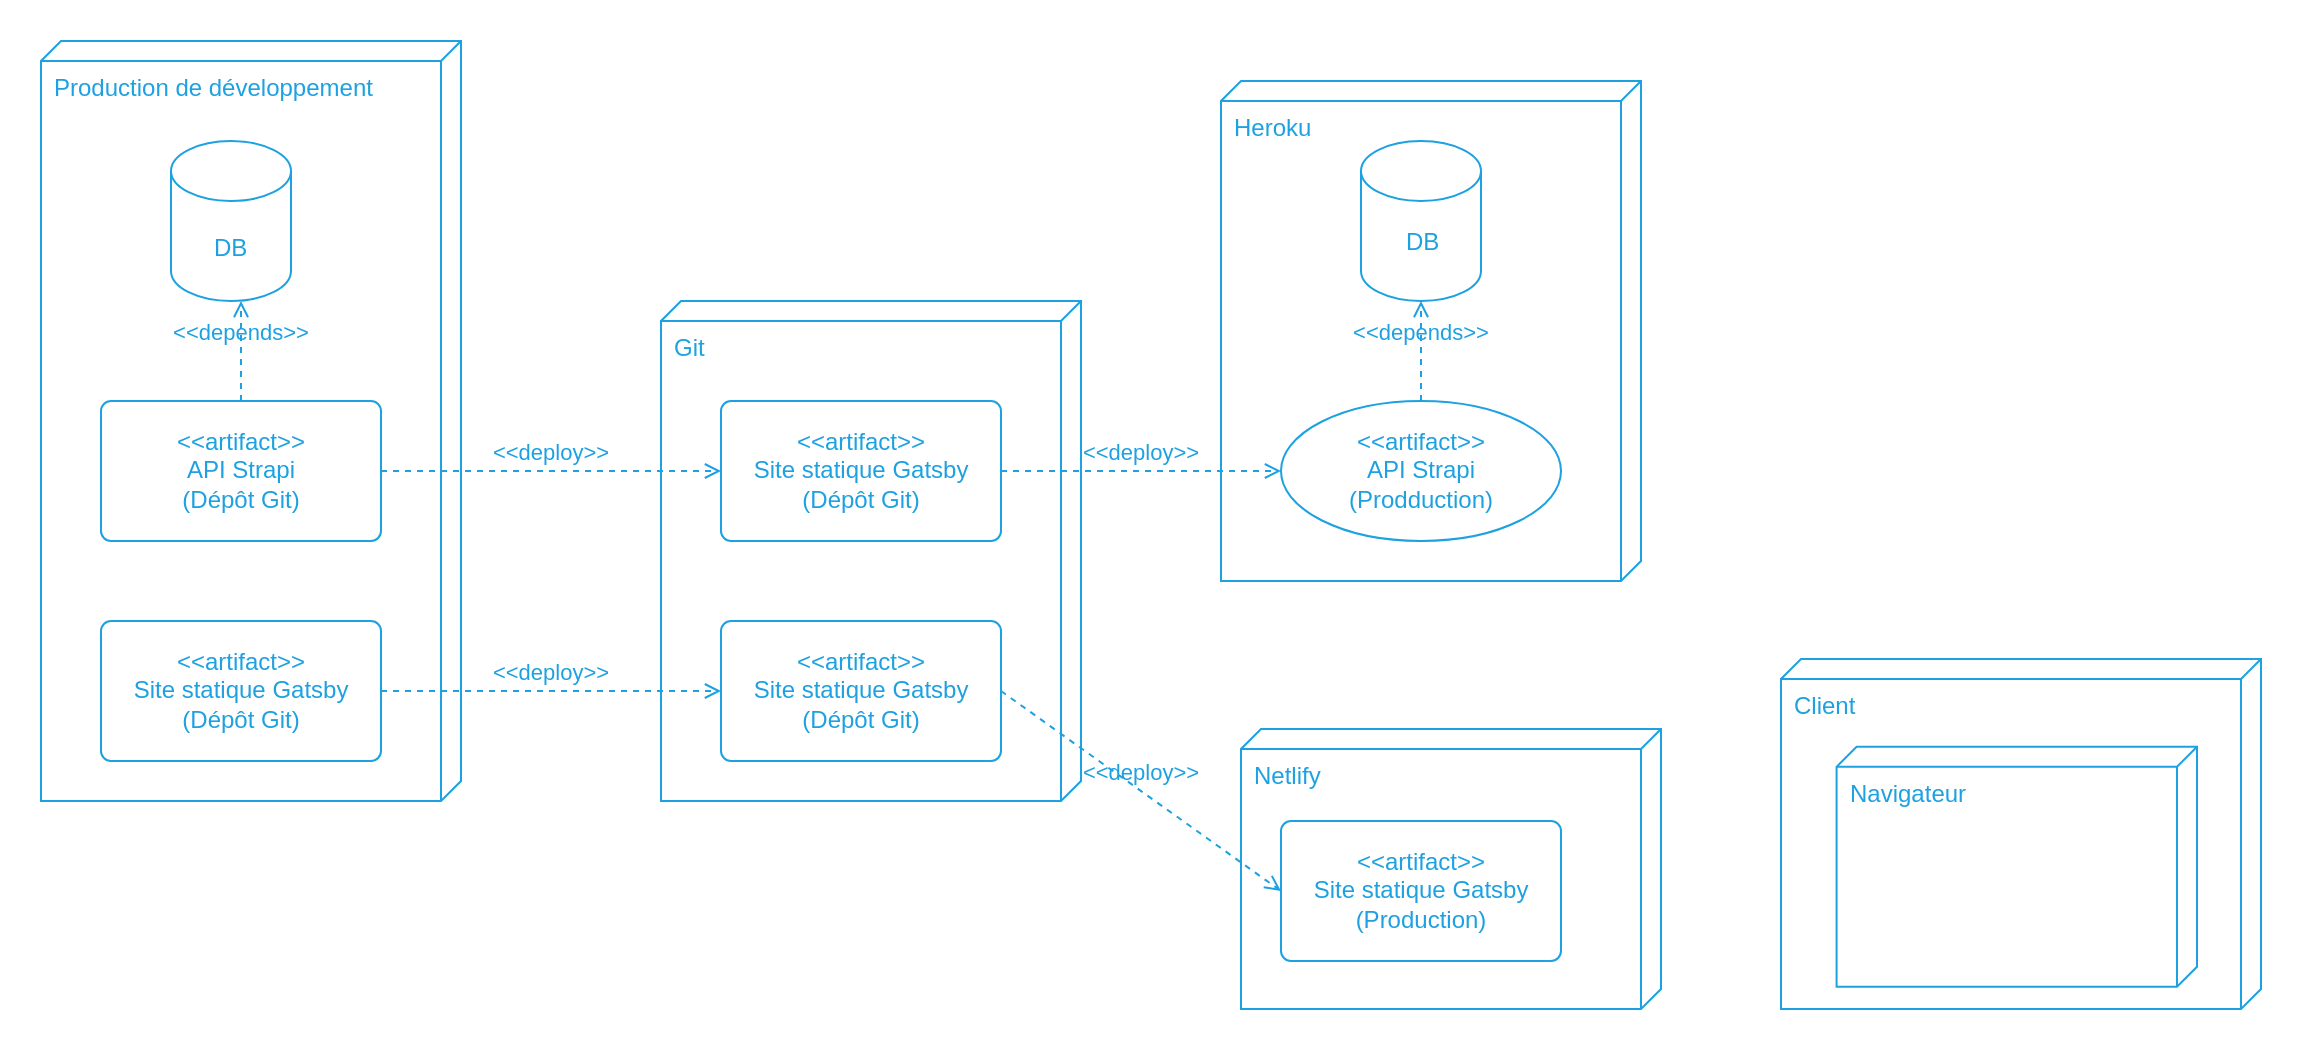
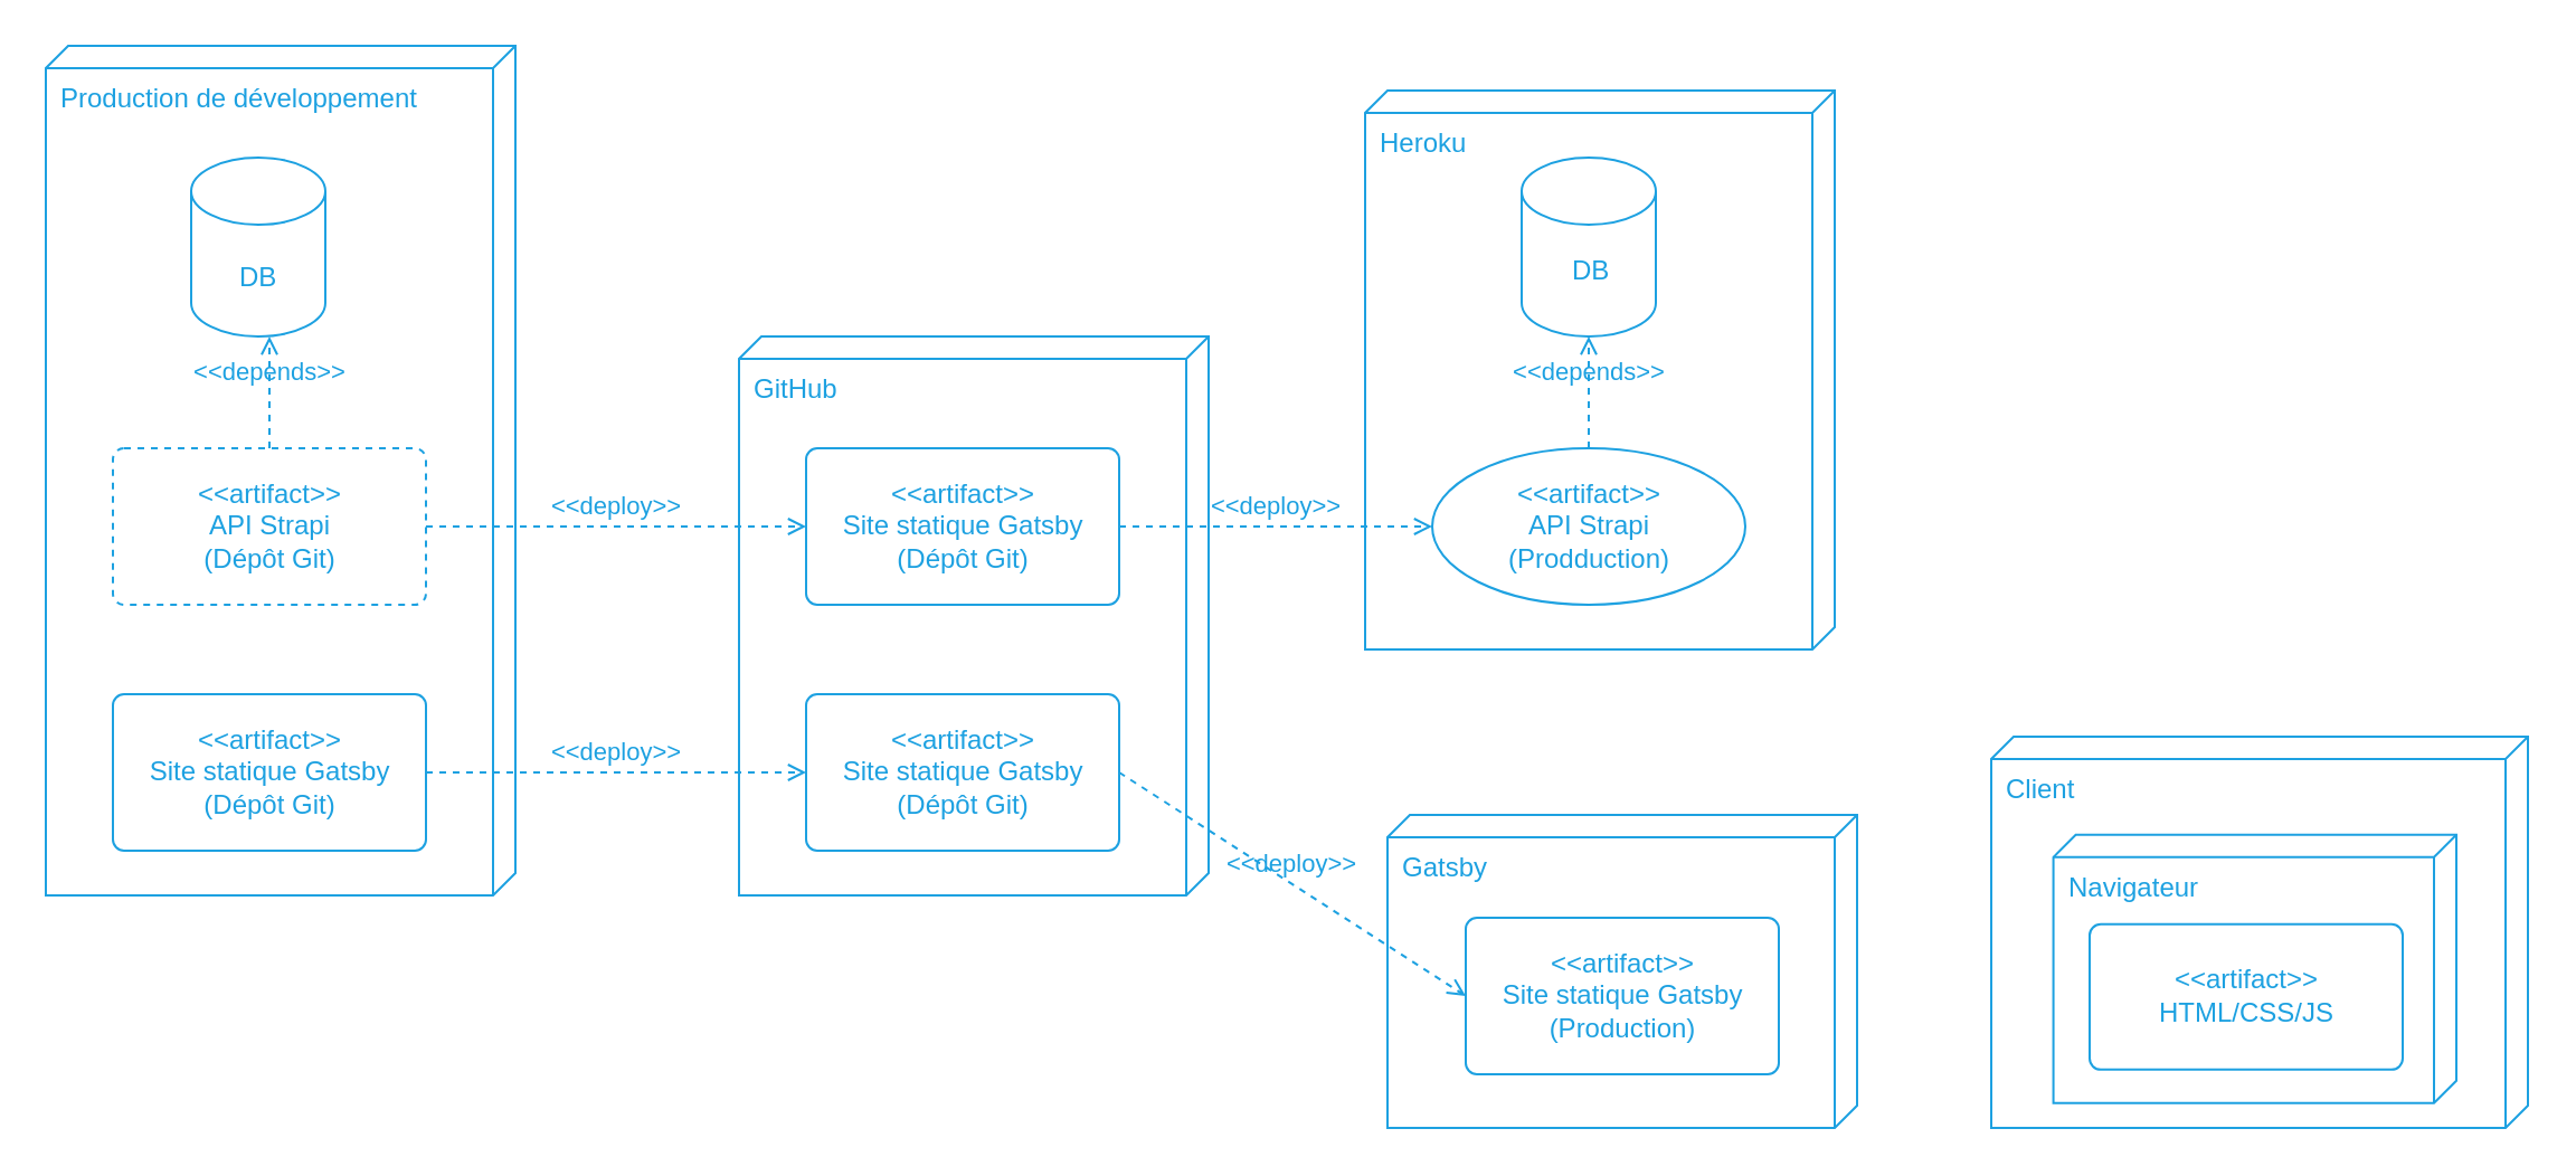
- <mxCell id="4" value="&lt;font color=&quot;#1da1e1&quot;&gt;Git&lt;/font&gt;" style="verticalAlign=top;align=left;shape=cube;size=10;direction=south;fontStyle=0;html=1;boundedLbl=1;spacingLeft=5;fillColor=none;strokeColor=#1DA1E1;" parent="1" vertex="1"><mxGeometry y="150" width="210" height="250" as="geometry" x="330" /></mxCell>
+ <mxCell id="4" value="&lt;font color=&quot;#1da1e1&quot;&gt;GitHub&lt;/font&gt;" style="verticalAlign=top;align=left;shape=cube;size=10;direction=south;fontStyle=0;html=1;boundedLbl=1;spacingLeft=5;fillColor=none;strokeColor=#1DA1E1;" parent="1" vertex="1"><mxGeometry y="150" width="210" height="250" as="geometry" x="330" /></mxCell>
- <mxCell id="8" value="&lt;font color=&quot;#1da1e1&quot;&gt;&amp;lt;&amp;lt;artifact&amp;gt;&amp;gt;&lt;br&gt;API Strapi&lt;br&gt;(Dépôt Git)&lt;br&gt;&lt;/font&gt;" style="html=1;align=center;verticalAlign=middle;rounded=1;absoluteArcSize=1;arcSize=10;dashed=0;fillColor=none;strokeColor=#1DA1E1;" parent="1" vertex="1"><mxGeometry x="50" y="200" width="140" height="70" as="geometry" /></mxCell>
+ <mxCell id="8" value="&lt;font color=&quot;#1da1e1&quot;&gt;&amp;lt;&amp;lt;artifact&amp;gt;&amp;gt;&lt;br&gt;API Strapi&lt;br&gt;(Dépôt Git)&lt;br&gt;&lt;/font&gt;" style="html=1;align=center;verticalAlign=middle;rounded=1;absoluteArcSize=1;arcSize=10;dashed=1;fillColor=none;strokeColor=#1DA1E1;" parent="1" vertex="1"><mxGeometry x="50" y="200" width="140" height="70" as="geometry" /></mxCell>
- <mxCell id="3" value="&lt;font color=&quot;#1da1e1&quot;&gt;Netlify&lt;/font&gt;" style="verticalAlign=top;align=left;shape=cube;size=10;direction=south;fontStyle=0;html=1;boundedLbl=1;spacingLeft=5;fillColor=none;strokeColor=#1DA1E1;" parent="1" vertex="1"><mxGeometry x="620" y="364" width="210" height="140" as="geometry" /></mxCell>
+ <mxCell id="3" value="&lt;font color=&quot;#1da1e1&quot;&gt;Gatsby&lt;/font&gt;" style="verticalAlign=top;align=left;shape=cube;size=10;direction=south;fontStyle=0;html=1;boundedLbl=1;spacingLeft=5;fillColor=none;strokeColor=#1DA1E1;" parent="1" vertex="1"><mxGeometry x="620" y="364" width="210" height="140" as="geometry" /></mxCell>
- <mxCell id="6" value="&lt;font color=&quot;#1da1e1&quot;&gt;&amp;lt;&amp;lt;artifact&amp;gt;&amp;gt;&lt;br&gt;Site statique Gatsby&lt;br&gt;(Production)&lt;br&gt;&lt;/font&gt;" style="html=1;align=center;verticalAlign=middle;rounded=1;absoluteArcSize=1;arcSize=10;dashed=0;fillColor=none;strokeColor=#1DA1E1;" parent="1" vertex="1"><mxGeometry x="640" y="410" width="140" height="70" as="geometry" /></mxCell>
+ <mxCell id="6" value="&lt;font color=&quot;#1da1e1&quot;&gt;&amp;lt;&amp;lt;artifact&amp;gt;&amp;gt;&lt;br&gt;Site statique Gatsby&lt;br&gt;(Production)&lt;br&gt;&lt;/font&gt;" style="html=1;align=center;verticalAlign=middle;rounded=1;absoluteArcSize=1;arcSize=10;dashed=0;fillColor=none;strokeColor=#1DA1E1;" parent="1" vertex="1"><mxGeometry x="655" y="410" width="140" height="70" as="geometry" /></mxCell>
+ <mxCell id="28" value="&lt;font color=&quot;#1da1e1&quot;&gt;&amp;lt;&amp;lt;artifact&amp;gt;&amp;gt;&lt;br&gt;HTML/CSS/JS&lt;br&gt;&lt;/font&gt;" style="html=1;align=center;verticalAlign=middle;rounded=1;absoluteArcSize=1;arcSize=10;dashed=0;fillColor=none;strokeColor=#1DA1E1;" vertex="1" parent="1"><mxGeometry x="934" y="412.929" width="140" height="65" as="geometry" /></mxCell>
